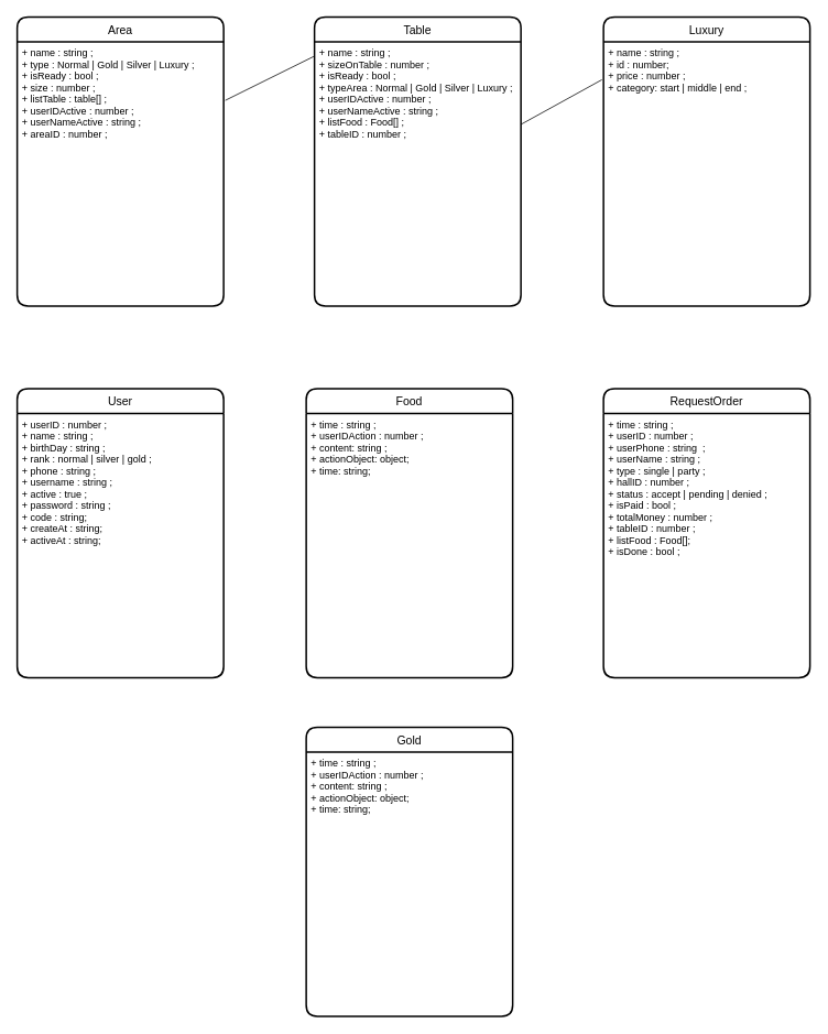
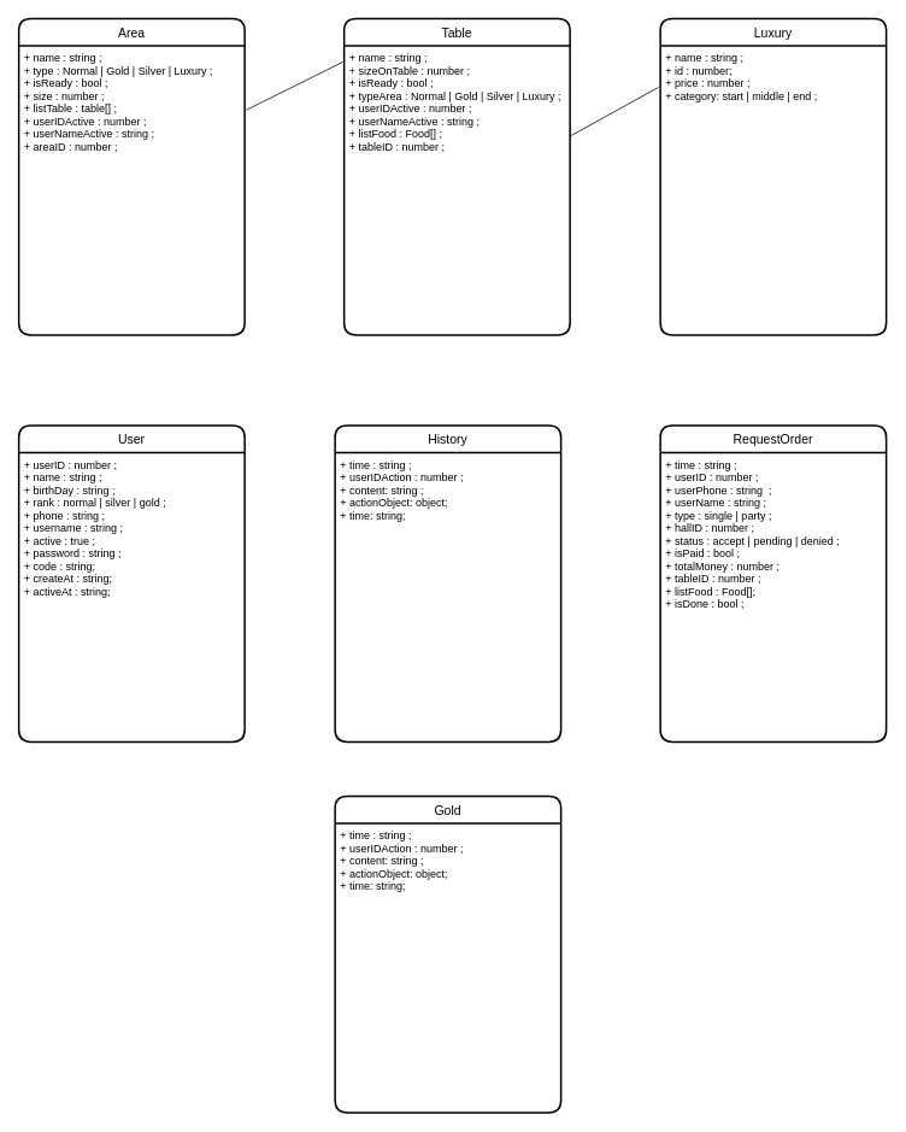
- <mxCell id="6" value="Food" style="swimlane;childLayout=stackLayout;horizontal=1;startSize=30;horizontalStack=0;rounded=1;fontSize=14;fontStyle=0;strokeWidth=2;resizeParent=0;resizeLast=1;shadow=0;dashed=0;align=center;" parent="1" vertex="1"><mxGeometry x="370" y="470" width="250" height="350" as="geometry" /></mxCell>
+ <mxCell id="6" value="History" style="swimlane;childLayout=stackLayout;horizontal=1;startSize=30;horizontalStack=0;rounded=1;fontSize=14;fontStyle=0;strokeWidth=2;resizeParent=0;resizeLast=1;shadow=0;dashed=0;align=center;" parent="1" vertex="1"><mxGeometry x="370" y="470" width="250" height="350" as="geometry" /></mxCell>
